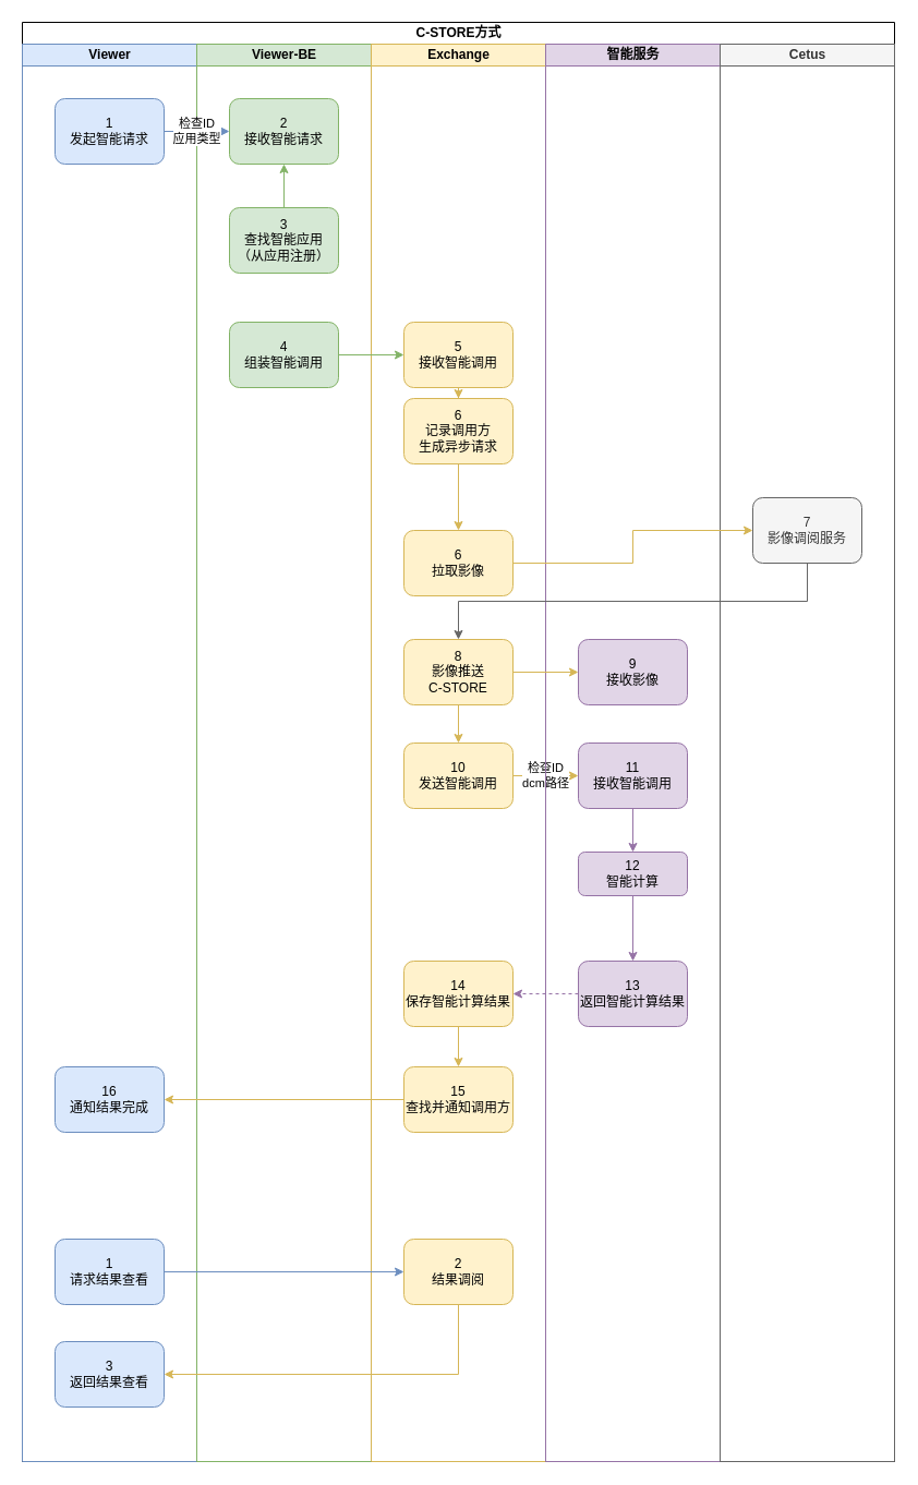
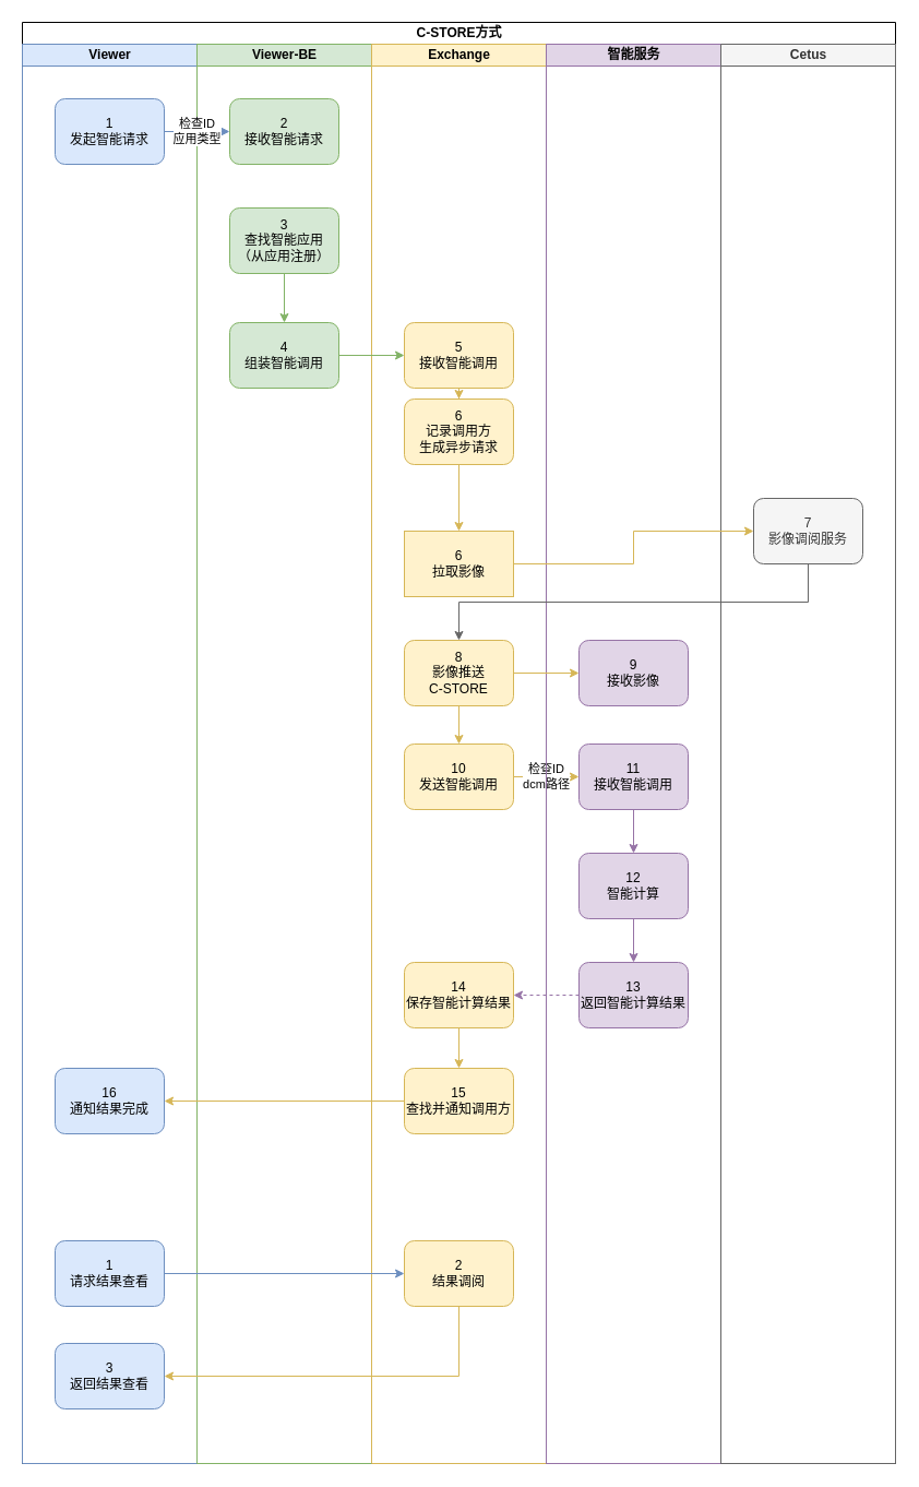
- <mxCell id="10" style="edgeStyle=orthogonalEdgeStyle;rounded=0;orthogonalLoop=1;jettySize=auto;html=1;fillColor=#d5e8d4;strokeColor=#82b366;" parent="8" source="11" target="9" edge="1"><mxGeometry relative="1" as="geometry" /></mxCell>
+ <mxCell id="10" style="edgeStyle=orthogonalEdgeStyle;rounded=0;orthogonalLoop=1;jettySize=auto;html=1;entryX=0.5;entryY=0;entryDx=0;entryDy=0;fillColor=#d5e8d4;strokeColor=#82b366;" parent="8" source="11" target="12" edge="1"><mxGeometry relative="1" as="geometry" /></mxCell>
- <mxCell id="25" value="6&lt;br&gt;拉取影像" style="rounded=1;whiteSpace=wrap;html=1;fillColor=#fff2cc;strokeColor=#d6b656;" parent="13" vertex="1"><mxGeometry x="30" y="446" width="100" height="60" as="geometry" /></mxCell>
+ <mxCell id="25" value="6&lt;br&gt;拉取影像" style="whiteSpace=wrap;html=1;fillColor=#fff2cc;strokeColor=#d6b656;rounded=0;" parent="13" vertex="1"><mxGeometry x="30" y="446" width="100" height="60" as="geometry" /></mxCell>
- <mxCell id="36" value="12&lt;br&gt;智能计算" style="rounded=1;whiteSpace=wrap;html=1;fillColor=#e1d5e7;strokeColor=#9673a6;" parent="31" vertex="1"><mxGeometry x="30" y="741" width="100" height="40" as="geometry" /></mxCell>
+ <mxCell id="36" value="12&lt;br&gt;智能计算" style="rounded=1;whiteSpace=wrap;html=1;fillColor=#e1d5e7;strokeColor=#9673a6;" parent="31" vertex="1"><mxGeometry x="30" y="741" width="100" height="60" as="geometry" /></mxCell>
